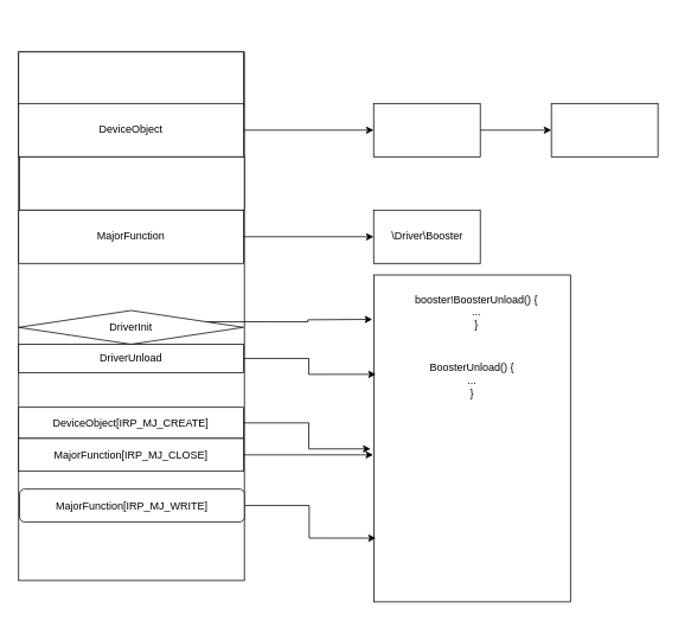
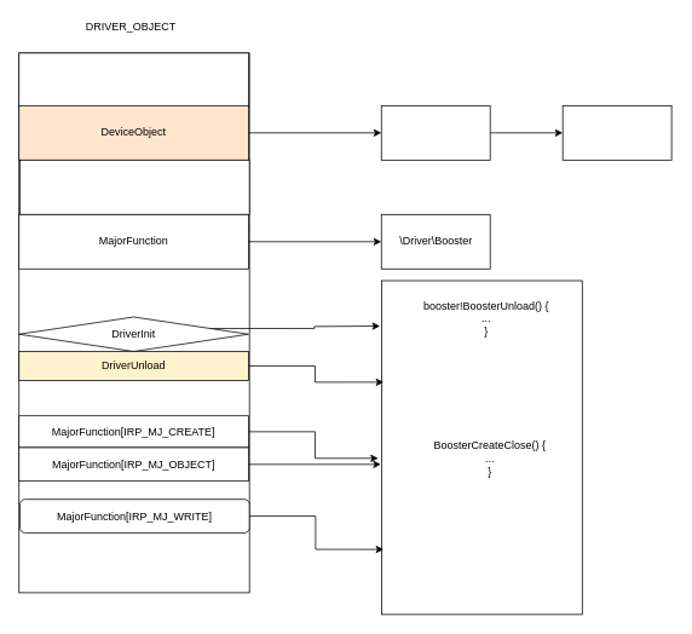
+ <mxCell id="28" value="DRIVER_OBJECT" style="text;html=1;align=center;verticalAlign=middle;resizable=0;points=[];autosize=1;" vertex="1" parent="1"><mxGeometry x="88" y="20" width="109" height="18" as="geometry" /></mxCell>
- <mxCell id="5" value="DeviceObject" style="rounded=0;whiteSpace=wrap;html=1;" vertex="1" parent="1"><mxGeometry x="20" y="116" width="253" height="60" as="geometry" /></mxCell>
+ <mxCell id="5" value="DeviceObject" style="rounded=0;whiteSpace=wrap;html=1;fillColor=#ffe6cc;" vertex="1" parent="1"><mxGeometry x="20" y="116" width="253" height="60" as="geometry" /></mxCell>
- <mxCell id="22" value="DriverUnload" style="rounded=0;whiteSpace=wrap;html=1;" vertex="1" parent="1"><mxGeometry x="20" y="387" width="253" height="32" as="geometry" /></mxCell>
+ <mxCell id="22" value="DriverUnload" style="rounded=0;whiteSpace=wrap;html=1;fillColor=#fff2cc;" vertex="1" parent="1"><mxGeometry x="20" y="387" width="253" height="32" as="geometry" /></mxCell>
- <mxCell id="26" value="BoosterUnload() {&lt;br&gt;...&lt;br&gt;}" style="text;html=1;strokeColor=none;fillColor=none;align=center;verticalAlign=middle;whiteSpace=wrap;rounded=0;" vertex="1" parent="1"><mxGeometry x="440" y="398" width="181" height="60" as="geometry" /></mxCell>
- <mxCell id="10" value="DeviceObject[IRP_MJ_CREATE]" style="rounded=0;whiteSpace=wrap;html=1;" vertex="1" parent="1"><mxGeometry x="20" y="458" width="253" height="35" as="geometry" /></mxCell>
+ <mxCell id="10" value="MajorFunction[IRP_MJ_CREATE]" style="rounded=0;whiteSpace=wrap;html=1;" vertex="1" parent="1"><mxGeometry x="20" y="458" width="253" height="35" as="geometry" /></mxCell>
+ <mxCell id="27" value="BoosterCreateClose() {&lt;br&gt;...&lt;br&gt;}" style="text;html=1;strokeColor=none;fillColor=none;align=center;verticalAlign=middle;whiteSpace=wrap;rounded=0;" vertex="1" parent="1"><mxGeometry x="449" y="475" width="181" height="60" as="geometry" /></mxCell>
- <mxCell id="12" value="&lt;span&gt;MajorFunction[IRP_MJ_CLOSE]&lt;/span&gt;" style="rounded=0;whiteSpace=wrap;html=1;" vertex="1" parent="1"><mxGeometry x="20" y="493" width="253" height="37" as="geometry" /></mxCell>
+ <mxCell id="12" value="&lt;span&gt;MajorFunction[IRP_MJ_OBJECT]&lt;/span&gt;" style="rounded=0;whiteSpace=wrap;html=1;" vertex="1" parent="1"><mxGeometry x="20" y="493" width="253" height="37" as="geometry" /></mxCell>
